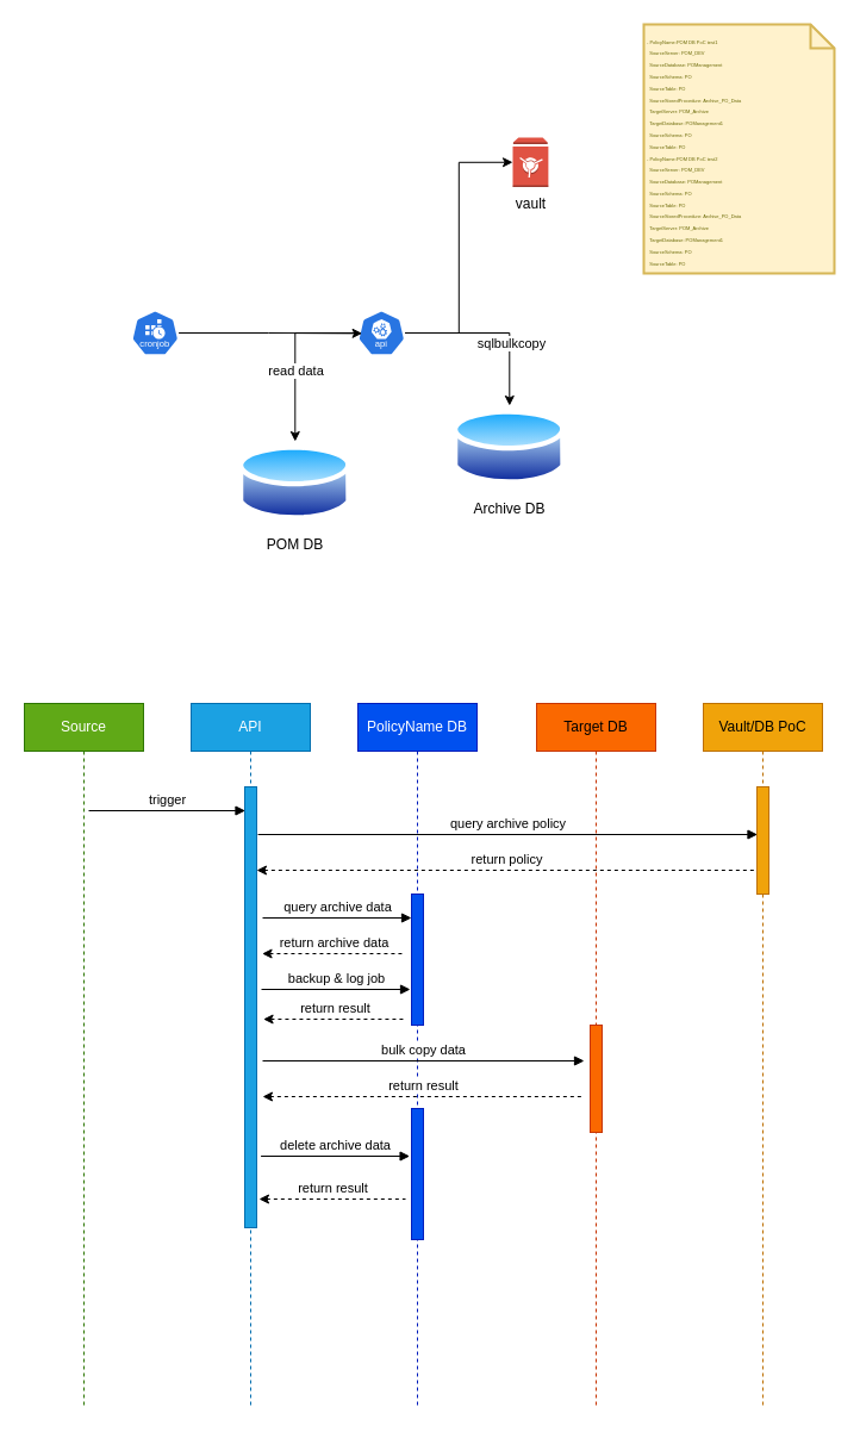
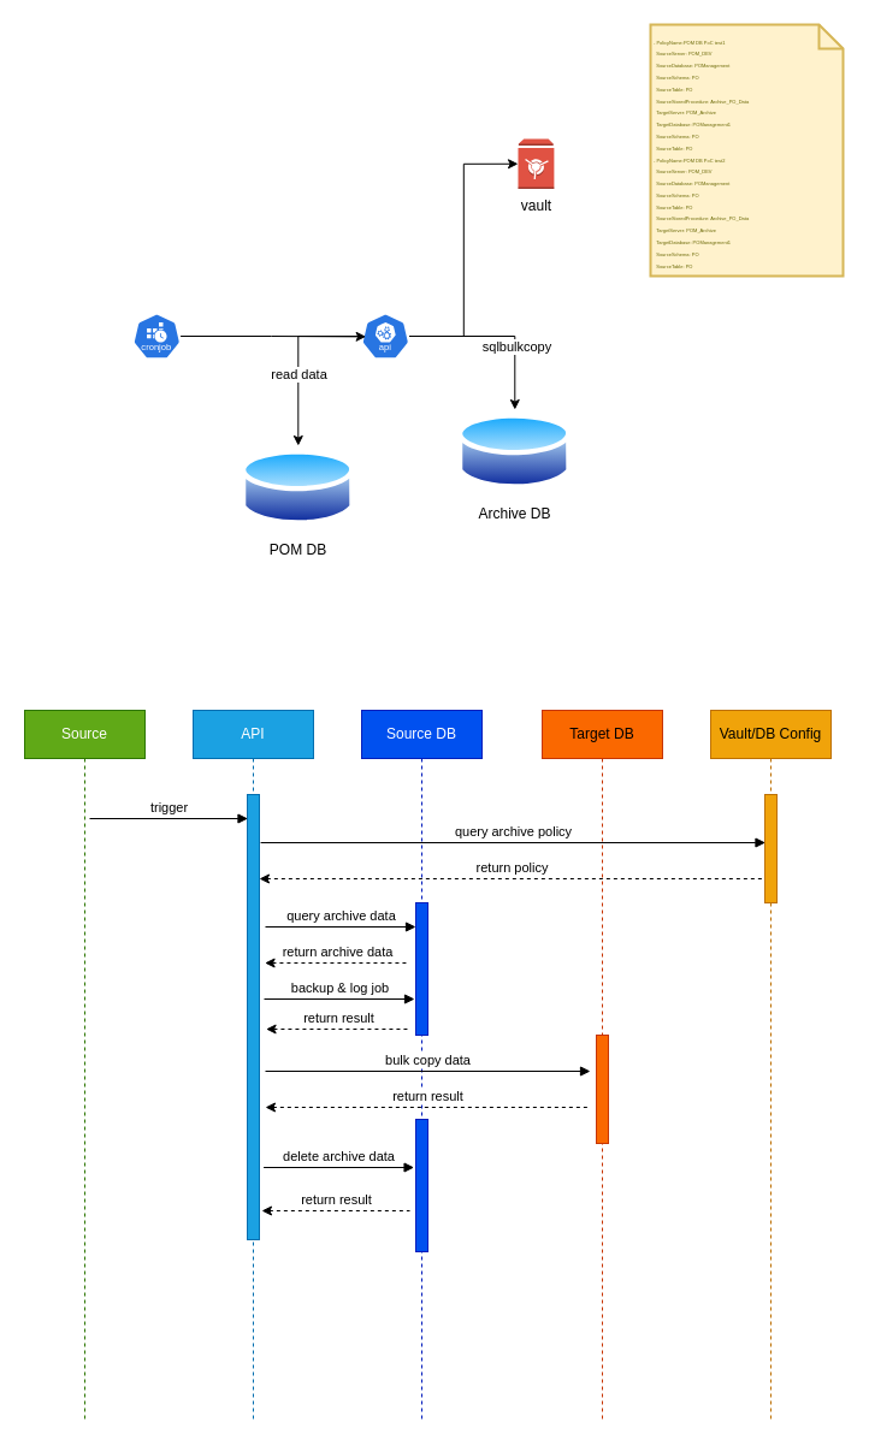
- <mxCell id="17" value="PolicyName DB" style="shape=umlLifeline;perimeter=lifelinePerimeter;whiteSpace=wrap;html=1;container=1;dropTarget=0;collapsible=0;recursiveResize=0;outlineConnect=0;portConstraint=eastwest;newEdgeStyle={&quot;edgeStyle&quot;:&quot;elbowEdgeStyle&quot;,&quot;elbow&quot;:&quot;vertical&quot;,&quot;curved&quot;:0,&quot;rounded&quot;:0};fillColor=#0050ef;fontColor=#ffffff;strokeColor=#001DBC;" vertex="1" parent="1"><mxGeometry x="300" y="590" width="100" height="590" as="geometry" /></mxCell>
+ <mxCell id="17" value="Source DB" style="shape=umlLifeline;perimeter=lifelinePerimeter;whiteSpace=wrap;html=1;container=1;dropTarget=0;collapsible=0;recursiveResize=0;outlineConnect=0;portConstraint=eastwest;newEdgeStyle={&quot;edgeStyle&quot;:&quot;elbowEdgeStyle&quot;,&quot;elbow&quot;:&quot;vertical&quot;,&quot;curved&quot;:0,&quot;rounded&quot;:0};fillColor=#0050ef;fontColor=#ffffff;strokeColor=#001DBC;" vertex="1" parent="1"><mxGeometry x="300" y="590" width="100" height="590" as="geometry" /></mxCell>
- <mxCell id="22" value="Vault/DB PoC" style="shape=umlLifeline;perimeter=lifelinePerimeter;whiteSpace=wrap;html=1;container=1;dropTarget=0;collapsible=0;recursiveResize=0;outlineConnect=0;portConstraint=eastwest;newEdgeStyle={&quot;edgeStyle&quot;:&quot;elbowEdgeStyle&quot;,&quot;elbow&quot;:&quot;vertical&quot;,&quot;curved&quot;:0,&quot;rounded&quot;:0};fillColor=#f0a30a;fontColor=#000000;strokeColor=#BD7000;" vertex="1" parent="1"><mxGeometry x="590" y="590" width="100" height="590" as="geometry" /></mxCell>
+ <mxCell id="22" value="Vault/DB Config" style="shape=umlLifeline;perimeter=lifelinePerimeter;whiteSpace=wrap;html=1;container=1;dropTarget=0;collapsible=0;recursiveResize=0;outlineConnect=0;portConstraint=eastwest;newEdgeStyle={&quot;edgeStyle&quot;:&quot;elbowEdgeStyle&quot;,&quot;elbow&quot;:&quot;vertical&quot;,&quot;curved&quot;:0,&quot;rounded&quot;:0};fillColor=#f0a30a;fontColor=#000000;strokeColor=#BD7000;" vertex="1" parent="1"><mxGeometry x="590" y="590" width="100" height="590" as="geometry" /></mxCell>
